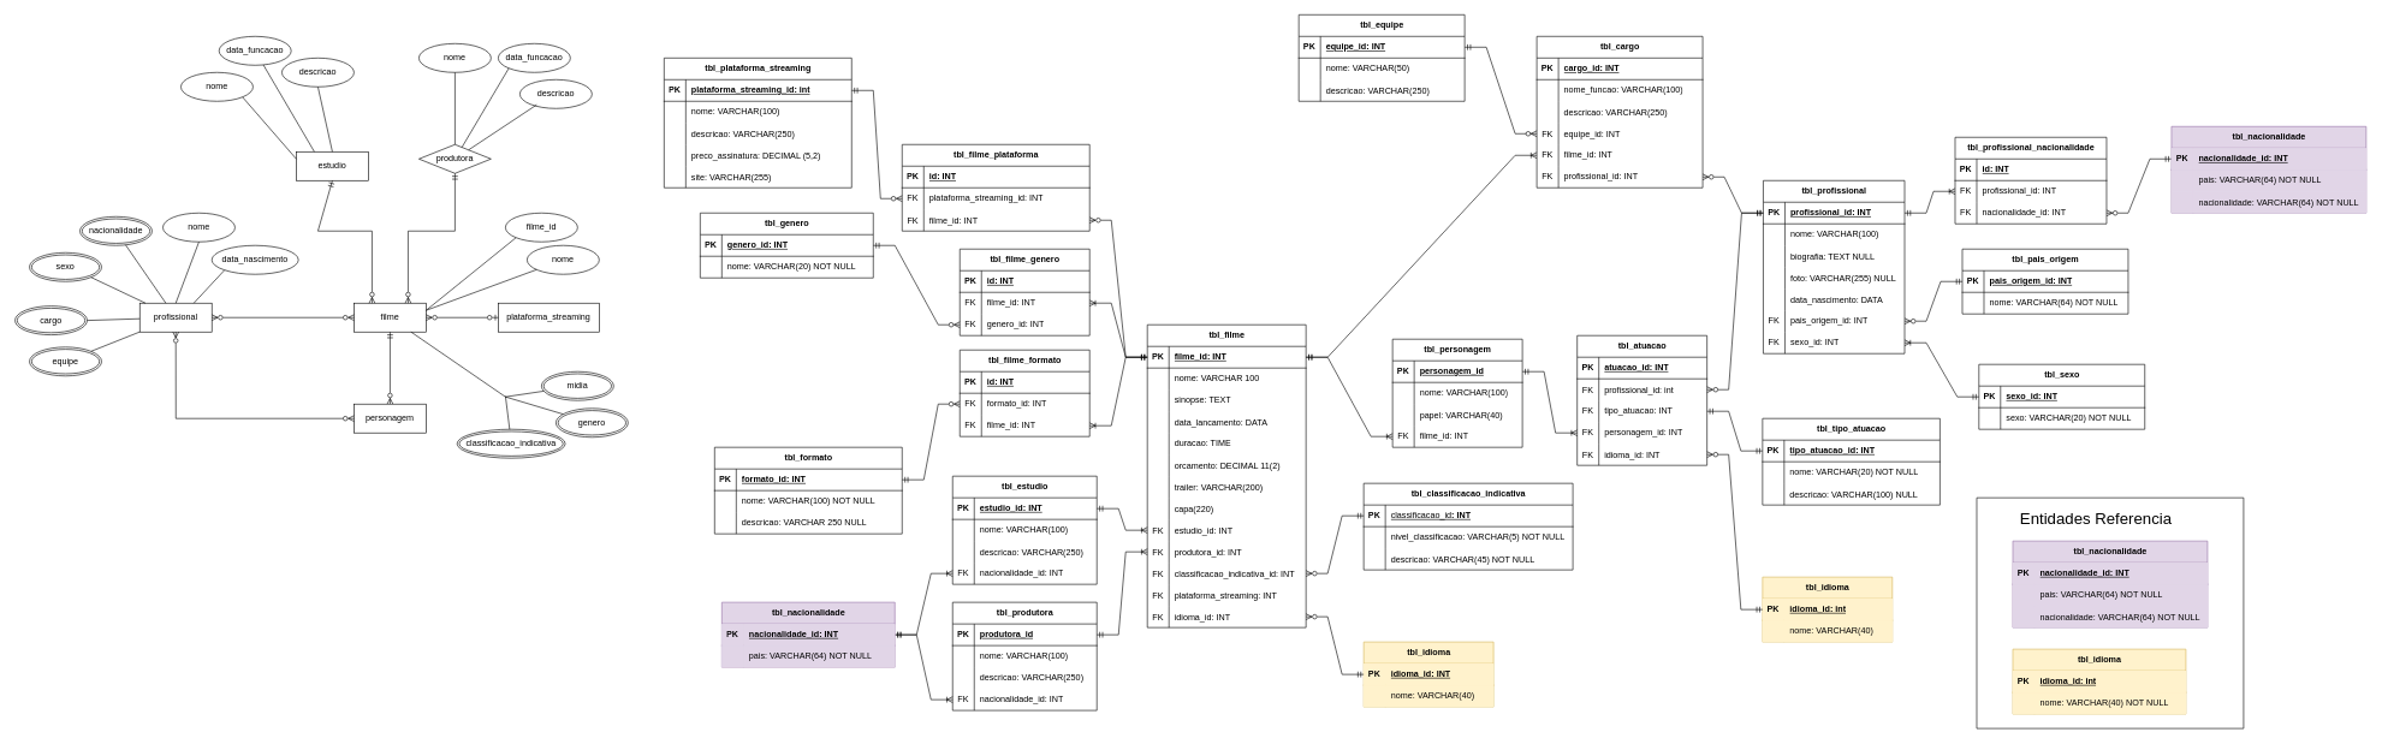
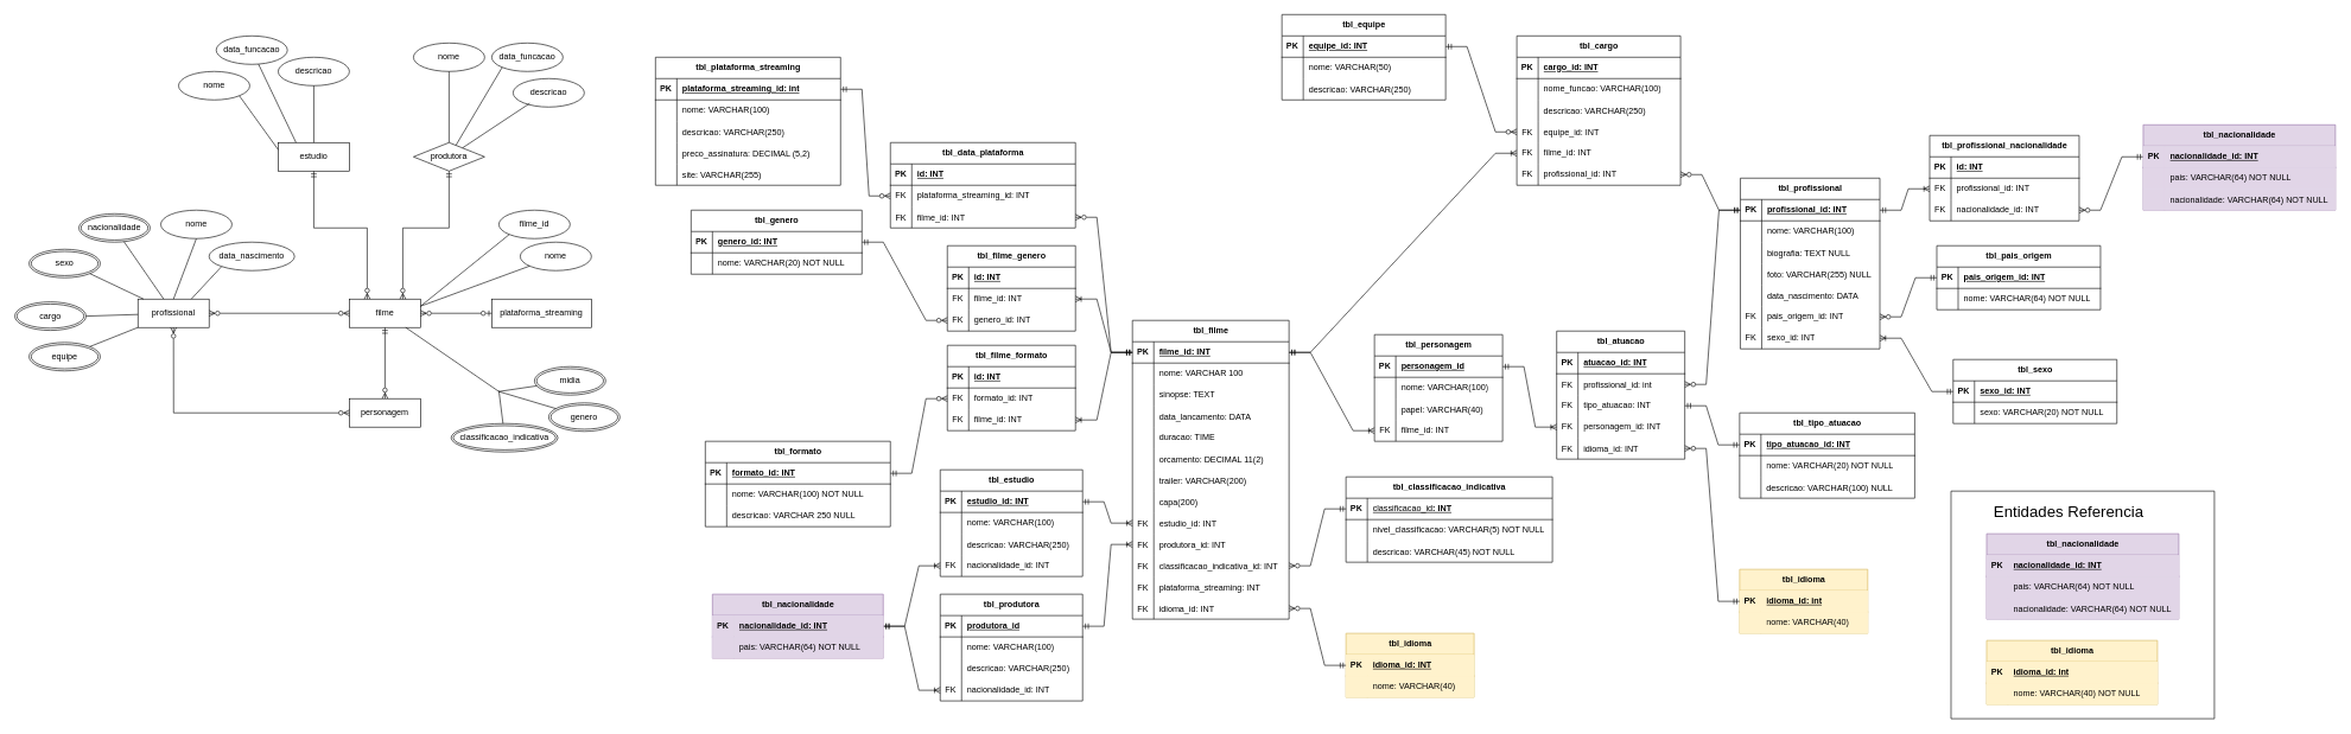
- <mxCell id="347" value="tbl_filme_plataforma" style="shape=table;startSize=30;container=1;collapsible=1;childLayout=tableLayout;fixedRows=1;rowLines=0;fontStyle=1;align=center;resizeLast=1;html=1;" vertex="1" parent="1"><mxGeometry x="1250" y="200" width="260" height="120" as="geometry" /></mxCell>
+ <mxCell id="347" value="tbl_data_plataforma" style="shape=table;startSize=30;container=1;collapsible=1;childLayout=tableLayout;fixedRows=1;rowLines=0;fontStyle=1;align=center;resizeLast=1;html=1;" vertex="1" parent="1"><mxGeometry x="1250" y="200" width="260" height="120" as="geometry" /></mxCell>
- <mxCell id="17" value="estudio" style="whiteSpace=wrap;html=1;align=center;" vertex="1" parent="1"><mxGeometry x="410" y="210" width="100" height="40" as="geometry" /></mxCell>
+ <mxCell id="17" value="estudio" style="whiteSpace=wrap;html=1;align=center;" vertex="1" parent="1"><mxGeometry x="390" y="200" width="100" height="40" as="geometry" /></mxCell>
- <mxCell id="160" value="capa(220)" style="shape=partialRectangle;connectable=0;fillColor=none;top=0;left=0;bottom=0;right=0;align=left;spacingLeft=6;overflow=hidden;" vertex="1" parent="158"><mxGeometry x="30" width="190" height="30" as="geometry"><mxRectangle width="190" height="30" as="alternateBounds" /></mxGeometry></mxCell>
+ <mxCell id="160" value="capa(200)" style="shape=partialRectangle;connectable=0;fillColor=none;top=0;left=0;bottom=0;right=0;align=left;spacingLeft=6;overflow=hidden;" vertex="1" parent="158"><mxGeometry x="30" width="190" height="30" as="geometry"><mxRectangle width="190" height="30" as="alternateBounds" /></mxGeometry></mxCell>
